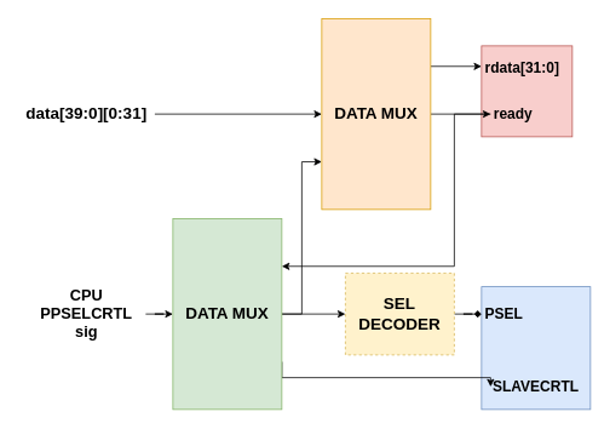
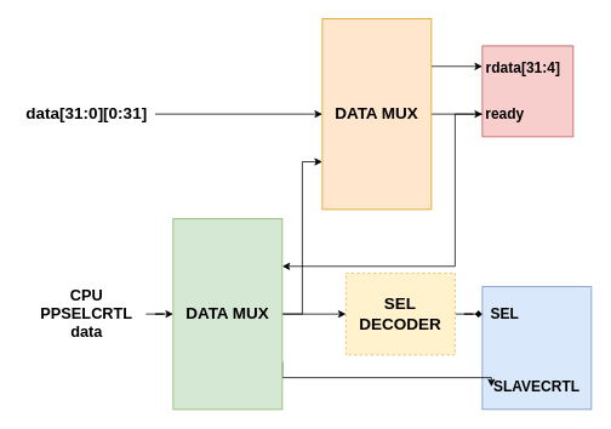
- <mxCell id="15" value="rdata[31:0]" style="text;html=1;align=center;verticalAlign=middle;whiteSpace=wrap;rounded=0;fontSize=16;fontStyle=1" parent="1" vertex="1"><mxGeometry x="530" y="59" width="90" height="30" as="geometry" /></mxCell>
+ <mxCell id="15" value="rdata[31:4]" style="text;html=1;align=center;verticalAlign=middle;whiteSpace=wrap;rounded=0;fontSize=16;fontStyle=1" parent="1" vertex="1"><mxGeometry x="530" y="59" width="90" height="30" as="geometry" /></mxCell>
- <mxCell id="14" value="data[39:0][0:31]" style="text;html=1;align=center;verticalAlign=middle;whiteSpace=wrap;rounded=0;fontSize=18;fontStyle=1" parent="1" vertex="1"><mxGeometry x="20" y="110" width="150" height="30" as="geometry" /></mxCell>
+ <mxCell id="14" value="data[31:0][0:31]" style="text;html=1;align=center;verticalAlign=middle;whiteSpace=wrap;rounded=0;fontSize=18;fontStyle=1" parent="1" vertex="1"><mxGeometry x="20" y="110" width="150" height="30" as="geometry" /></mxCell>
- <mxCell id="17" value="ready" style="text;html=1;align=center;verticalAlign=middle;whiteSpace=wrap;rounded=0;fontSize=16;fontStyle=1" parent="1" vertex="1"><mxGeometry x="540" y="110" width="50" height="30" as="geometry" /></mxCell>
+ <mxCell id="17" value="ready" style="text;html=1;align=center;verticalAlign=middle;whiteSpace=wrap;rounded=0;fontSize=16;fontStyle=1" parent="1" vertex="1"><mxGeometry x="530" y="110" width="50" height="30" as="geometry" /></mxCell>
- <mxCell id="21" value="CPU&lt;div&gt;PPSELCRTL sig&lt;/div&gt;" style="text;html=1;align=center;verticalAlign=middle;whiteSpace=wrap;rounded=0;fontStyle=1;fontSize=17;" parent="1" vertex="1"><mxGeometry x="30" y="305" width="130" height="80" as="geometry" /></mxCell>
+ <mxCell id="21" value="CPU&lt;div&gt;PPSELCRTL data&lt;/div&gt;" style="text;html=1;align=center;verticalAlign=middle;whiteSpace=wrap;rounded=0;fontStyle=1;fontSize=17;" parent="1" vertex="1"><mxGeometry x="30" y="305" width="130" height="80" as="geometry" /></mxCell>
- <mxCell id="18" value="PSEL" style="text;html=1;align=center;verticalAlign=middle;whiteSpace=wrap;rounded=0;fontSize=16;fontStyle=1" parent="1" vertex="1"><mxGeometry x="530" y="330" width="50" height="30" as="geometry" /></mxCell>
+ <mxCell id="18" value="SEL" style="text;html=1;align=center;verticalAlign=middle;whiteSpace=wrap;rounded=0;fontSize=16;fontStyle=1" parent="1" vertex="1"><mxGeometry x="530" y="330" width="50" height="30" as="geometry" /></mxCell>
